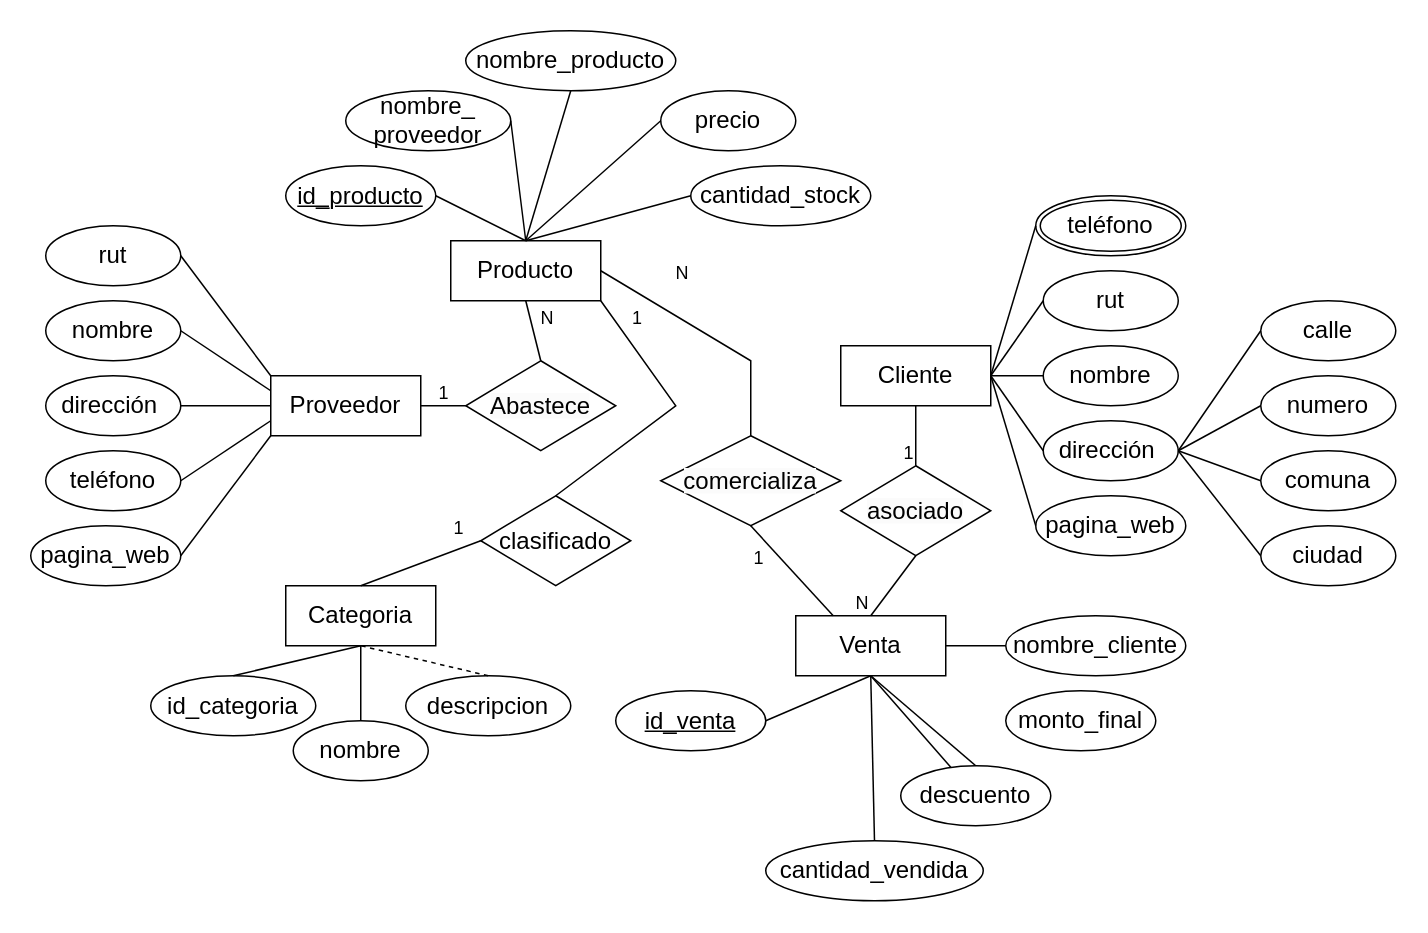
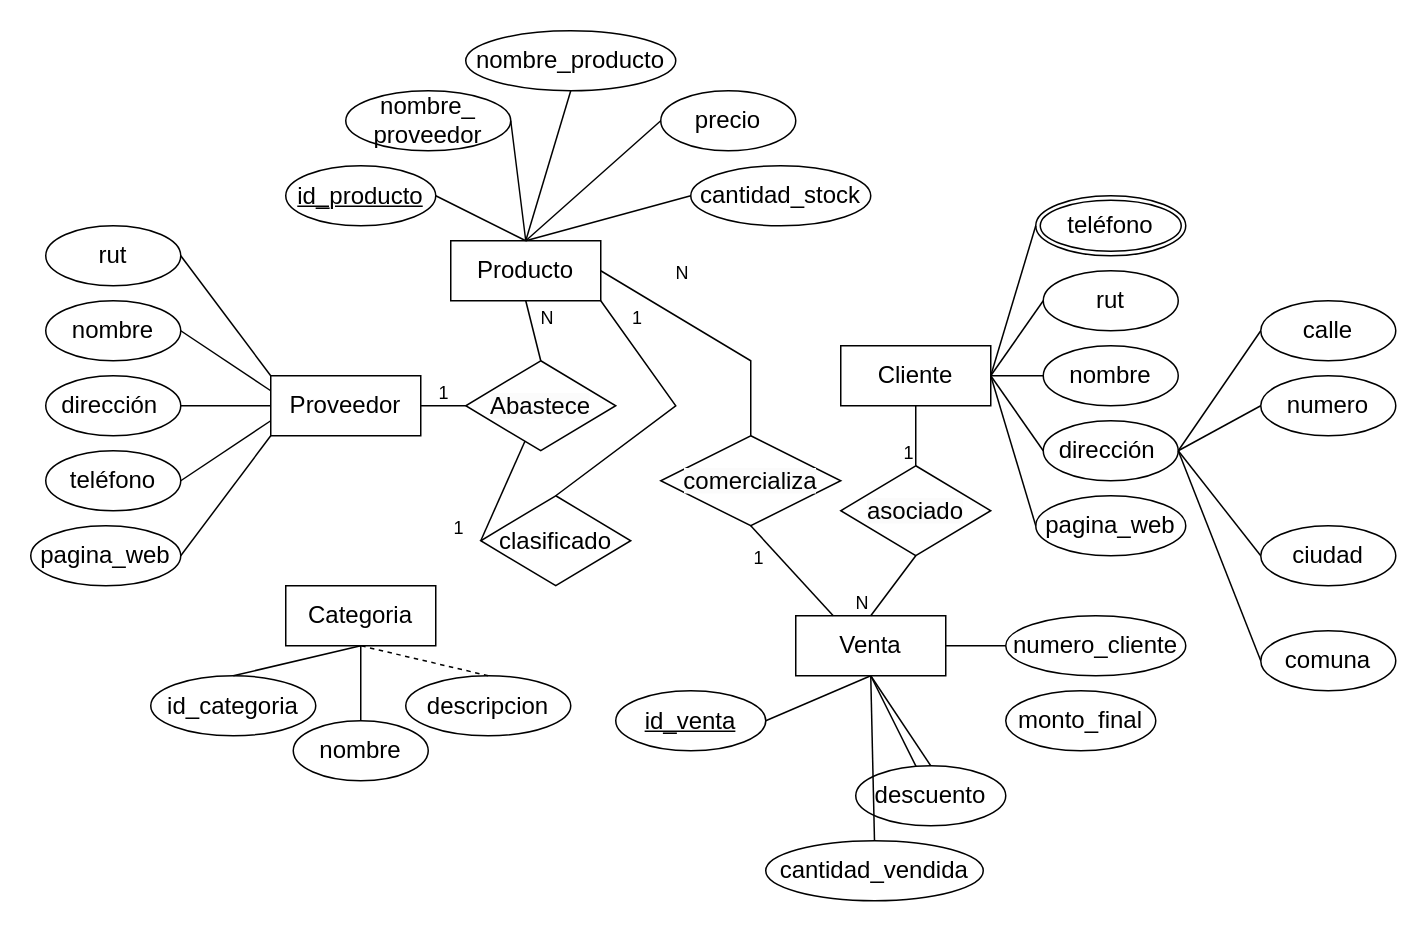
- <mxCell id="24" value="&lt;span style=&quot;font-size:12.0pt;line-height:115%;&lt;br/&gt;font-family:&amp;quot;Aptos&amp;quot;,sans-serif;mso-ascii-theme-font:minor-latin;mso-fareast-font-family:&lt;br/&gt;Aptos;mso-fareast-theme-font:minor-latin;mso-hansi-theme-font:minor-latin;&lt;br/&gt;mso-bidi-font-family:&amp;quot;Times New Roman&amp;quot;;mso-bidi-theme-font:minor-bidi;&lt;br/&gt;mso-ansi-language:ES-EC;mso-fareast-language:EN-US;mso-bidi-language:AR-SA&quot;&gt;comuna&lt;/span&gt;" style="ellipse;whiteSpace=wrap;html=1;align=center;" vertex="1" parent="1"><mxGeometry x="840" y="300" width="90" height="40" as="geometry" /></mxCell>
+ <mxCell id="24" value="&lt;span style=&quot;font-size:12.0pt;line-height:115%;&lt;br/&gt;font-family:&amp;quot;Aptos&amp;quot;,sans-serif;mso-ascii-theme-font:minor-latin;mso-fareast-font-family:&lt;br/&gt;Aptos;mso-fareast-theme-font:minor-latin;mso-hansi-theme-font:minor-latin;&lt;br/&gt;mso-bidi-font-family:&amp;quot;Times New Roman&amp;quot;;mso-bidi-theme-font:minor-bidi;&lt;br/&gt;mso-ansi-language:ES-EC;mso-fareast-language:EN-US;mso-bidi-language:AR-SA&quot;&gt;comuna&lt;/span&gt;" style="ellipse;whiteSpace=wrap;html=1;align=center;" vertex="1" parent="1"><mxGeometry x="840" y="420" width="90" height="40" as="geometry" /></mxCell>
- <mxCell id="72" value="" style="endArrow=none;html=1;rounded=0;exitX=0;exitY=0.5;exitDx=0;exitDy=0;entryX=0.5;entryY=0;entryDx=0;entryDy=0;" edge="1" parent="1" source="69" target="5"><mxGeometry relative="1" as="geometry"><mxPoint x="280" y="380" as="sourcePoint" /><mxPoint x="330" y="360" as="targetPoint" /></mxGeometry></mxCell>
+ <mxCell id="72" value="" style="endArrow=none;html=1;rounded=0;exitX=0;exitY=0.5;exitDx=0;exitDy=0;" edge="1" parent="1" source="69" target="64"><mxGeometry relative="1" as="geometry"><mxPoint x="280" y="380" as="sourcePoint" /><mxPoint x="330" y="360" as="targetPoint" /></mxGeometry></mxCell>
- <mxCell id="79" value="&lt;br&gt;&lt;span style=&quot;font-size:12.0pt;line-height:115%;&lt;br/&gt;font-family:&amp;quot;Aptos&amp;quot;,sans-serif;mso-ascii-theme-font:minor-latin;mso-fareast-font-family:&lt;br/&gt;Aptos;mso-fareast-theme-font:minor-latin;mso-hansi-theme-font:minor-latin;&lt;br/&gt;mso-bidi-font-family:&amp;quot;Times New Roman&amp;quot;;mso-bidi-theme-font:minor-bidi;&lt;br/&gt;mso-ansi-language:ES-EC;mso-fareast-language:EN-US;mso-bidi-language:AR-SA&quot;&gt;nombre_cliente&lt;/span&gt;&lt;div&gt;&lt;br&gt;&lt;/div&gt;" style="ellipse;whiteSpace=wrap;html=1;align=center;" vertex="1" parent="1"><mxGeometry x="670" y="410" width="120" height="40" as="geometry" /></mxCell>
+ <mxCell id="79" value="&lt;br&gt;&lt;span style=&quot;font-size:12.0pt;line-height:115%;&lt;br/&gt;font-family:&amp;quot;Aptos&amp;quot;,sans-serif;mso-ascii-theme-font:minor-latin;mso-fareast-font-family:&lt;br/&gt;Aptos;mso-fareast-theme-font:minor-latin;mso-hansi-theme-font:minor-latin;&lt;br/&gt;mso-bidi-font-family:&amp;quot;Times New Roman&amp;quot;;mso-bidi-theme-font:minor-bidi;&lt;br/&gt;mso-ansi-language:ES-EC;mso-fareast-language:EN-US;mso-bidi-language:AR-SA&quot;&gt;numero_cliente&lt;/span&gt;&lt;div&gt;&lt;br&gt;&lt;/div&gt;" style="ellipse;whiteSpace=wrap;html=1;align=center;" vertex="1" parent="1"><mxGeometry x="670" y="410" width="120" height="40" as="geometry" /></mxCell>
- <mxCell id="52" value="&lt;span style=&quot;font-size:12.0pt;line-height:115%;&lt;br/&gt;font-family:&amp;quot;Aptos&amp;quot;,sans-serif;mso-ascii-theme-font:minor-latin;mso-fareast-font-family:&lt;br/&gt;Aptos;mso-fareast-theme-font:minor-latin;mso-hansi-theme-font:minor-latin;&lt;br/&gt;mso-bidi-font-family:&amp;quot;Times New Roman&amp;quot;;mso-bidi-theme-font:minor-bidi;&lt;br/&gt;mso-ansi-language:ES-EC;mso-fareast-language:EN-US;mso-bidi-language:AR-SA&quot;&gt;descuento&lt;/span&gt;" style="ellipse;whiteSpace=wrap;html=1;align=center;" vertex="1" parent="1"><mxGeometry x="600" y="510" width="100" height="40" as="geometry" /></mxCell>
+ <mxCell id="52" value="&lt;span style=&quot;font-size:12.0pt;line-height:115%;&lt;br/&gt;font-family:&amp;quot;Aptos&amp;quot;,sans-serif;mso-ascii-theme-font:minor-latin;mso-fareast-font-family:&lt;br/&gt;Aptos;mso-fareast-theme-font:minor-latin;mso-hansi-theme-font:minor-latin;&lt;br/&gt;mso-bidi-font-family:&amp;quot;Times New Roman&amp;quot;;mso-bidi-theme-font:minor-bidi;&lt;br/&gt;mso-ansi-language:ES-EC;mso-fareast-language:EN-US;mso-bidi-language:AR-SA&quot;&gt;descuento&lt;/span&gt;" style="ellipse;whiteSpace=wrap;html=1;align=center;" vertex="1" parent="1"><mxGeometry x="570" y="510" width="100" height="40" as="geometry" /></mxCell>
